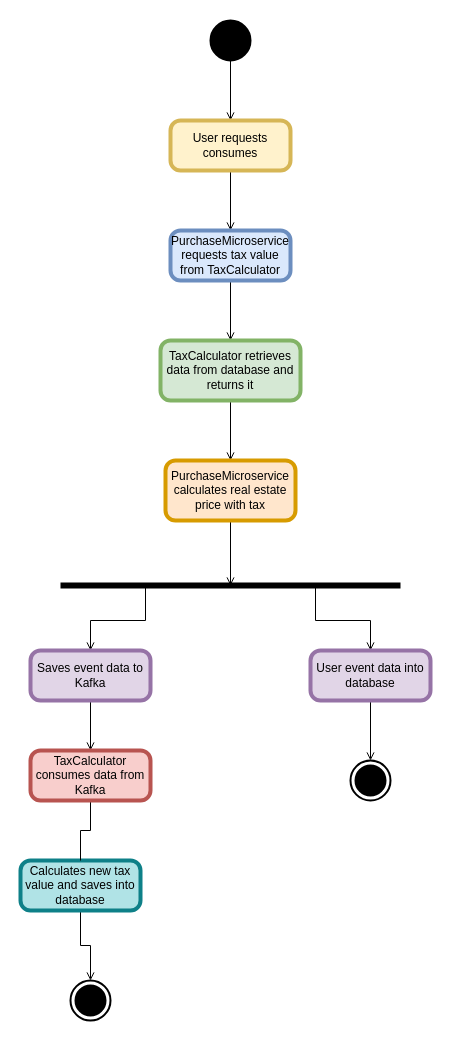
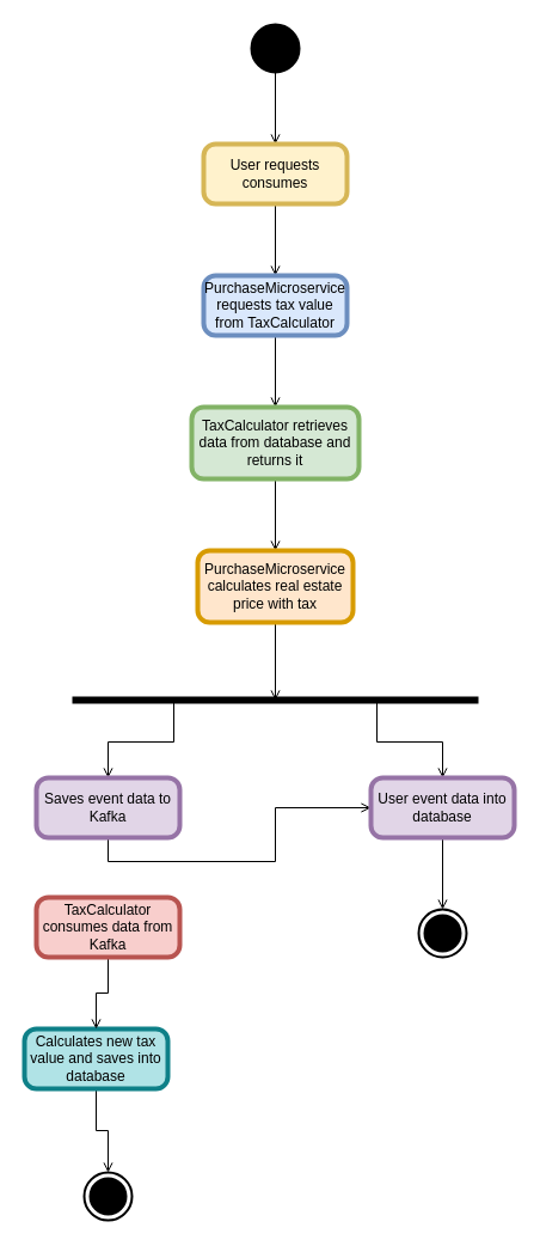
- <mxCell id="15" style="edgeStyle=orthogonalEdgeStyle;rounded=0;orthogonalLoop=1;jettySize=auto;html=1;exitX=0.5;exitY=1;exitDx=0;exitDy=0;exitPerimeter=0;entryX=0.5;entryY=0;entryDx=0;entryDy=0;entryPerimeter=0;endArrow=open;endFill=0;" parent="1" source="16" target="22" edge="1"><mxGeometry relative="1" as="geometry" /></mxCell>
+ <mxCell id="15" style="edgeStyle=orthogonalEdgeStyle;rounded=0;orthogonalLoop=1;jettySize=auto;html=1;exitX=0.5;exitY=1;exitDx=0;exitDy=0;exitPerimeter=0;endArrow=open;endFill=0;" parent="1" source="16" target="18" edge="1"><mxGeometry relative="1" as="geometry" /></mxCell>
- <mxCell id="21" style="edgeStyle=orthogonalEdgeStyle;rounded=0;orthogonalLoop=1;jettySize=auto;html=1;exitX=0.5;exitY=1;exitDx=0;exitDy=0;exitPerimeter=0;entryX=0.5;entryY=0;entryDx=0;entryDy=0;entryPerimeter=0;endArrow=none;endFill=0;" parent="1" source="22" target="20" edge="1"><mxGeometry relative="1" as="geometry" /></mxCell>
+ <mxCell id="21" style="edgeStyle=orthogonalEdgeStyle;rounded=0;orthogonalLoop=1;jettySize=auto;html=1;exitX=0.5;exitY=1;exitDx=0;exitDy=0;exitPerimeter=0;entryX=0.5;entryY=0;entryDx=0;entryDy=0;entryPerimeter=0;endArrow=open;endFill=0;" parent="1" source="22" target="20" edge="1"><mxGeometry relative="1" as="geometry" /></mxCell>
